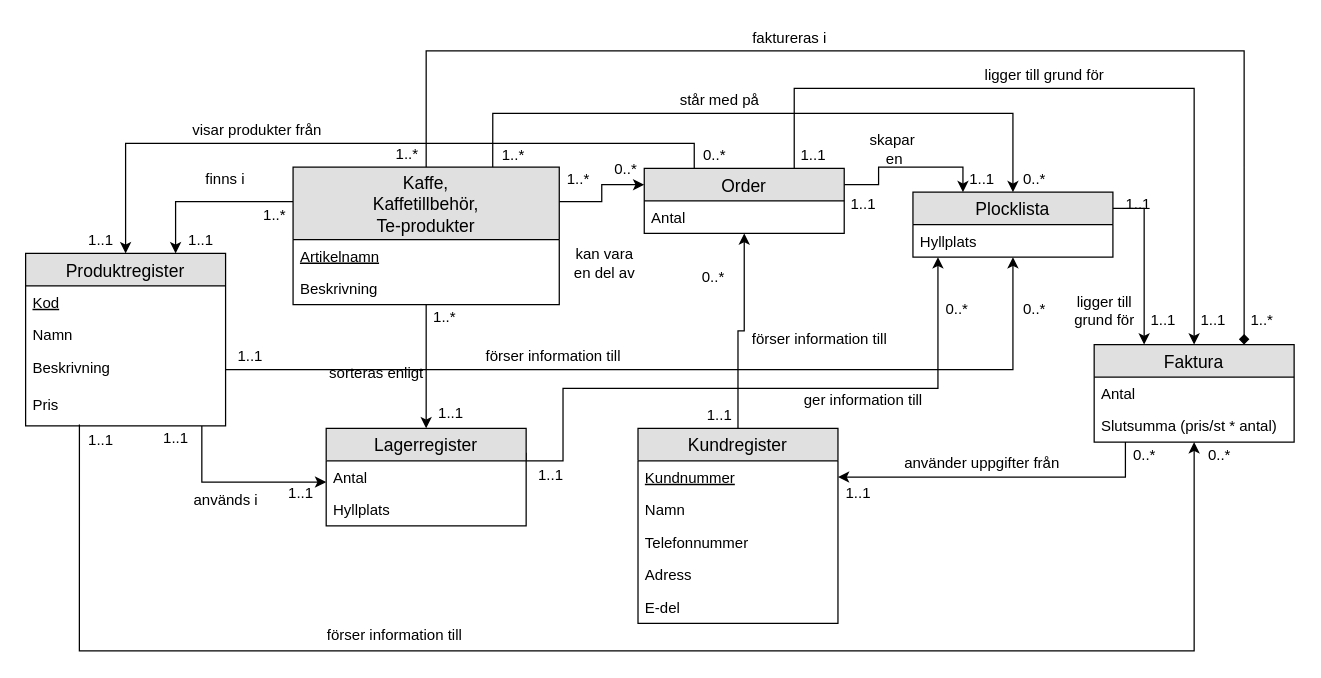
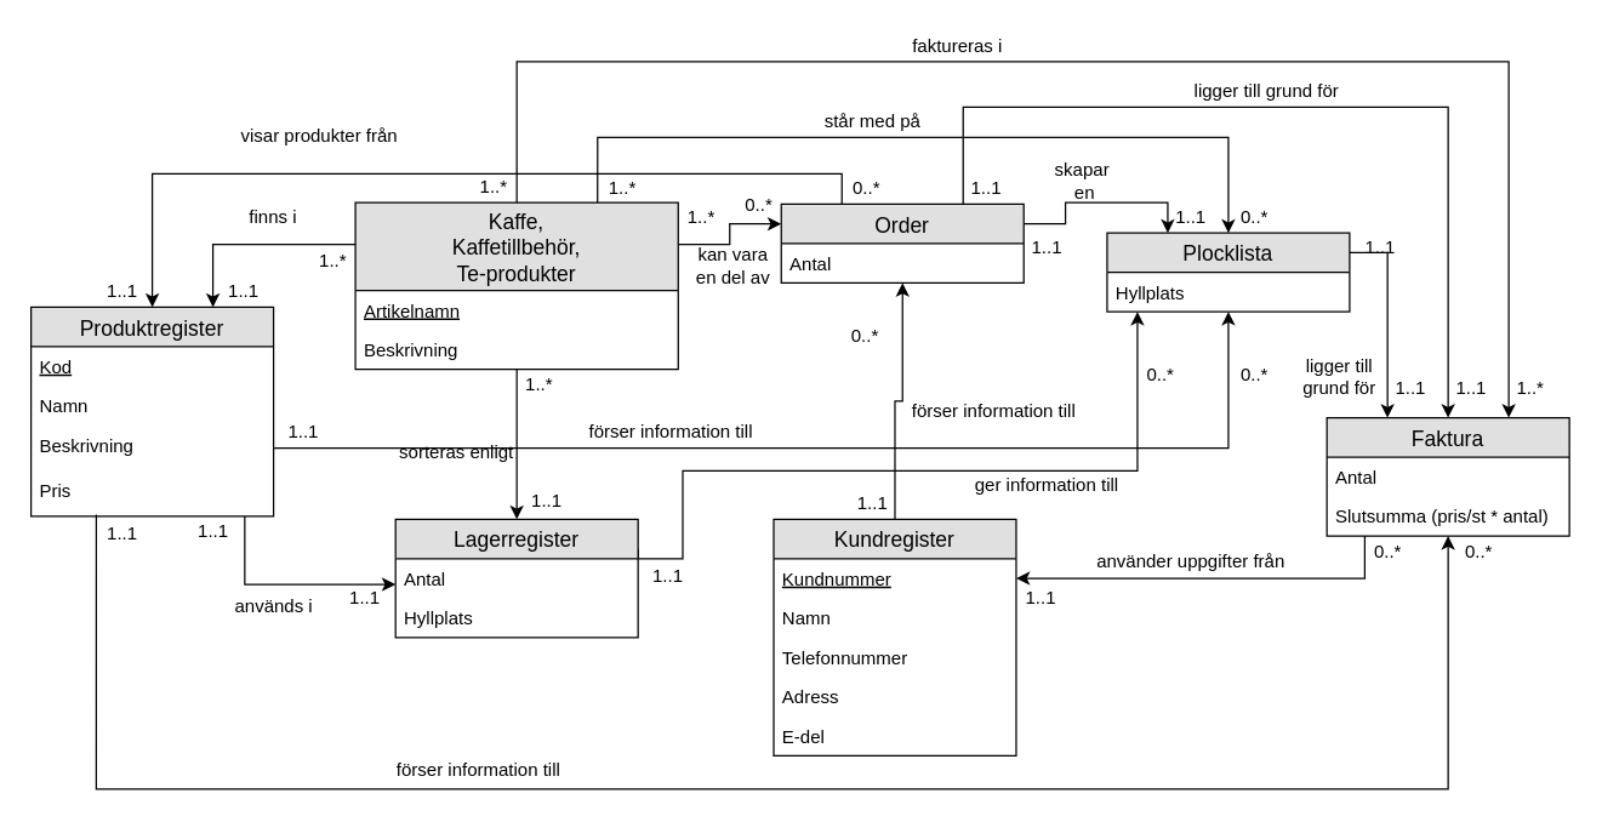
- <mxCell id="16" value="visar produkter från" style="text;html=1;align=center;verticalAlign=middle;resizable=0;points=[];autosize=1;" parent="1" vertex="1"><mxGeometry x="145" y="94" width="120" height="20" as="geometry" /></mxCell>
+ <mxCell id="16" value="visar produkter från" style="text;html=1;align=center;verticalAlign=middle;resizable=0;points=[];autosize=1;" parent="1" vertex="1"><mxGeometry x="150" y="79" width="120" height="20" as="geometry" /></mxCell>
- <mxCell id="5" value="kan vara &lt;br&gt;en del av" style="text;html=1;align=center;verticalAlign=middle;resizable=0;points=[];autosize=1;" parent="1" vertex="1"><mxGeometry x="453" y="195" width="60" height="30" as="geometry" /></mxCell>
+ <mxCell id="5" value="kan vara &lt;br&gt;en del av" style="text;html=1;align=center;verticalAlign=middle;resizable=0;points=[];autosize=1;" parent="1" vertex="1"><mxGeometry x="453" y="160" width="60" height="30" as="geometry" /></mxCell>
- <mxCell id="66" style="edgeStyle=orthogonalEdgeStyle;rounded=0;orthogonalLoop=1;jettySize=auto;html=1;exitX=0.5;exitY=0;exitDx=0;exitDy=0;entryX=0.75;entryY=0;entryDx=0;entryDy=0;endArrow=diamond;" edge="1" parent="1" source="67" target="59"><mxGeometry relative="1" as="geometry"><Array as="points"><mxPoint x="341" y="40" /><mxPoint x="995" y="40" /></Array></mxGeometry></mxCell>
+ <mxCell id="66" style="edgeStyle=orthogonalEdgeStyle;rounded=0;orthogonalLoop=1;jettySize=auto;html=1;exitX=0.5;exitY=0;exitDx=0;exitDy=0;entryX=0.75;entryY=0;entryDx=0;entryDy=0;" edge="1" parent="1" source="67" target="59"><mxGeometry relative="1" as="geometry"><Array as="points"><mxPoint x="341" y="40" /><mxPoint x="995" y="40" /></Array></mxGeometry></mxCell>
